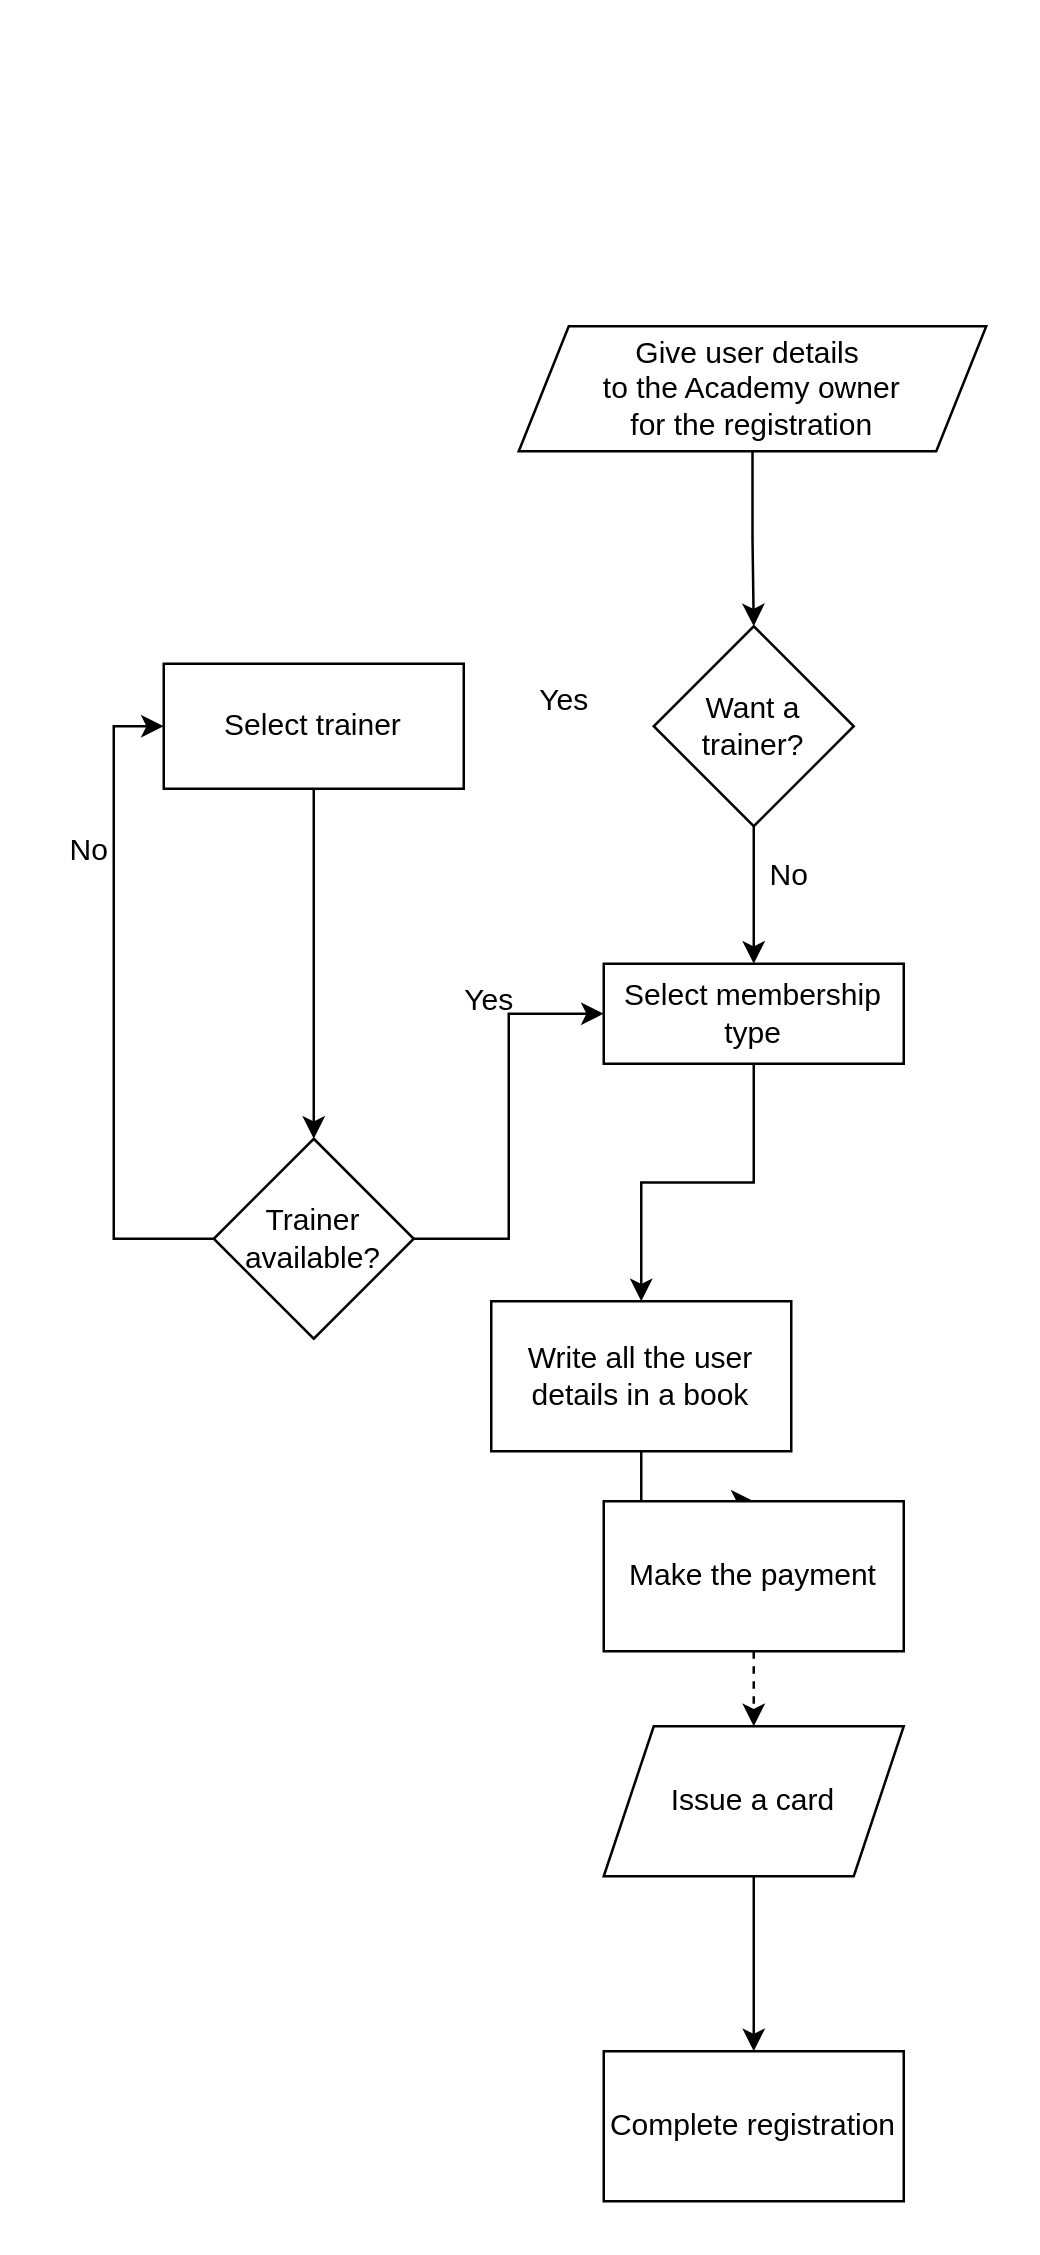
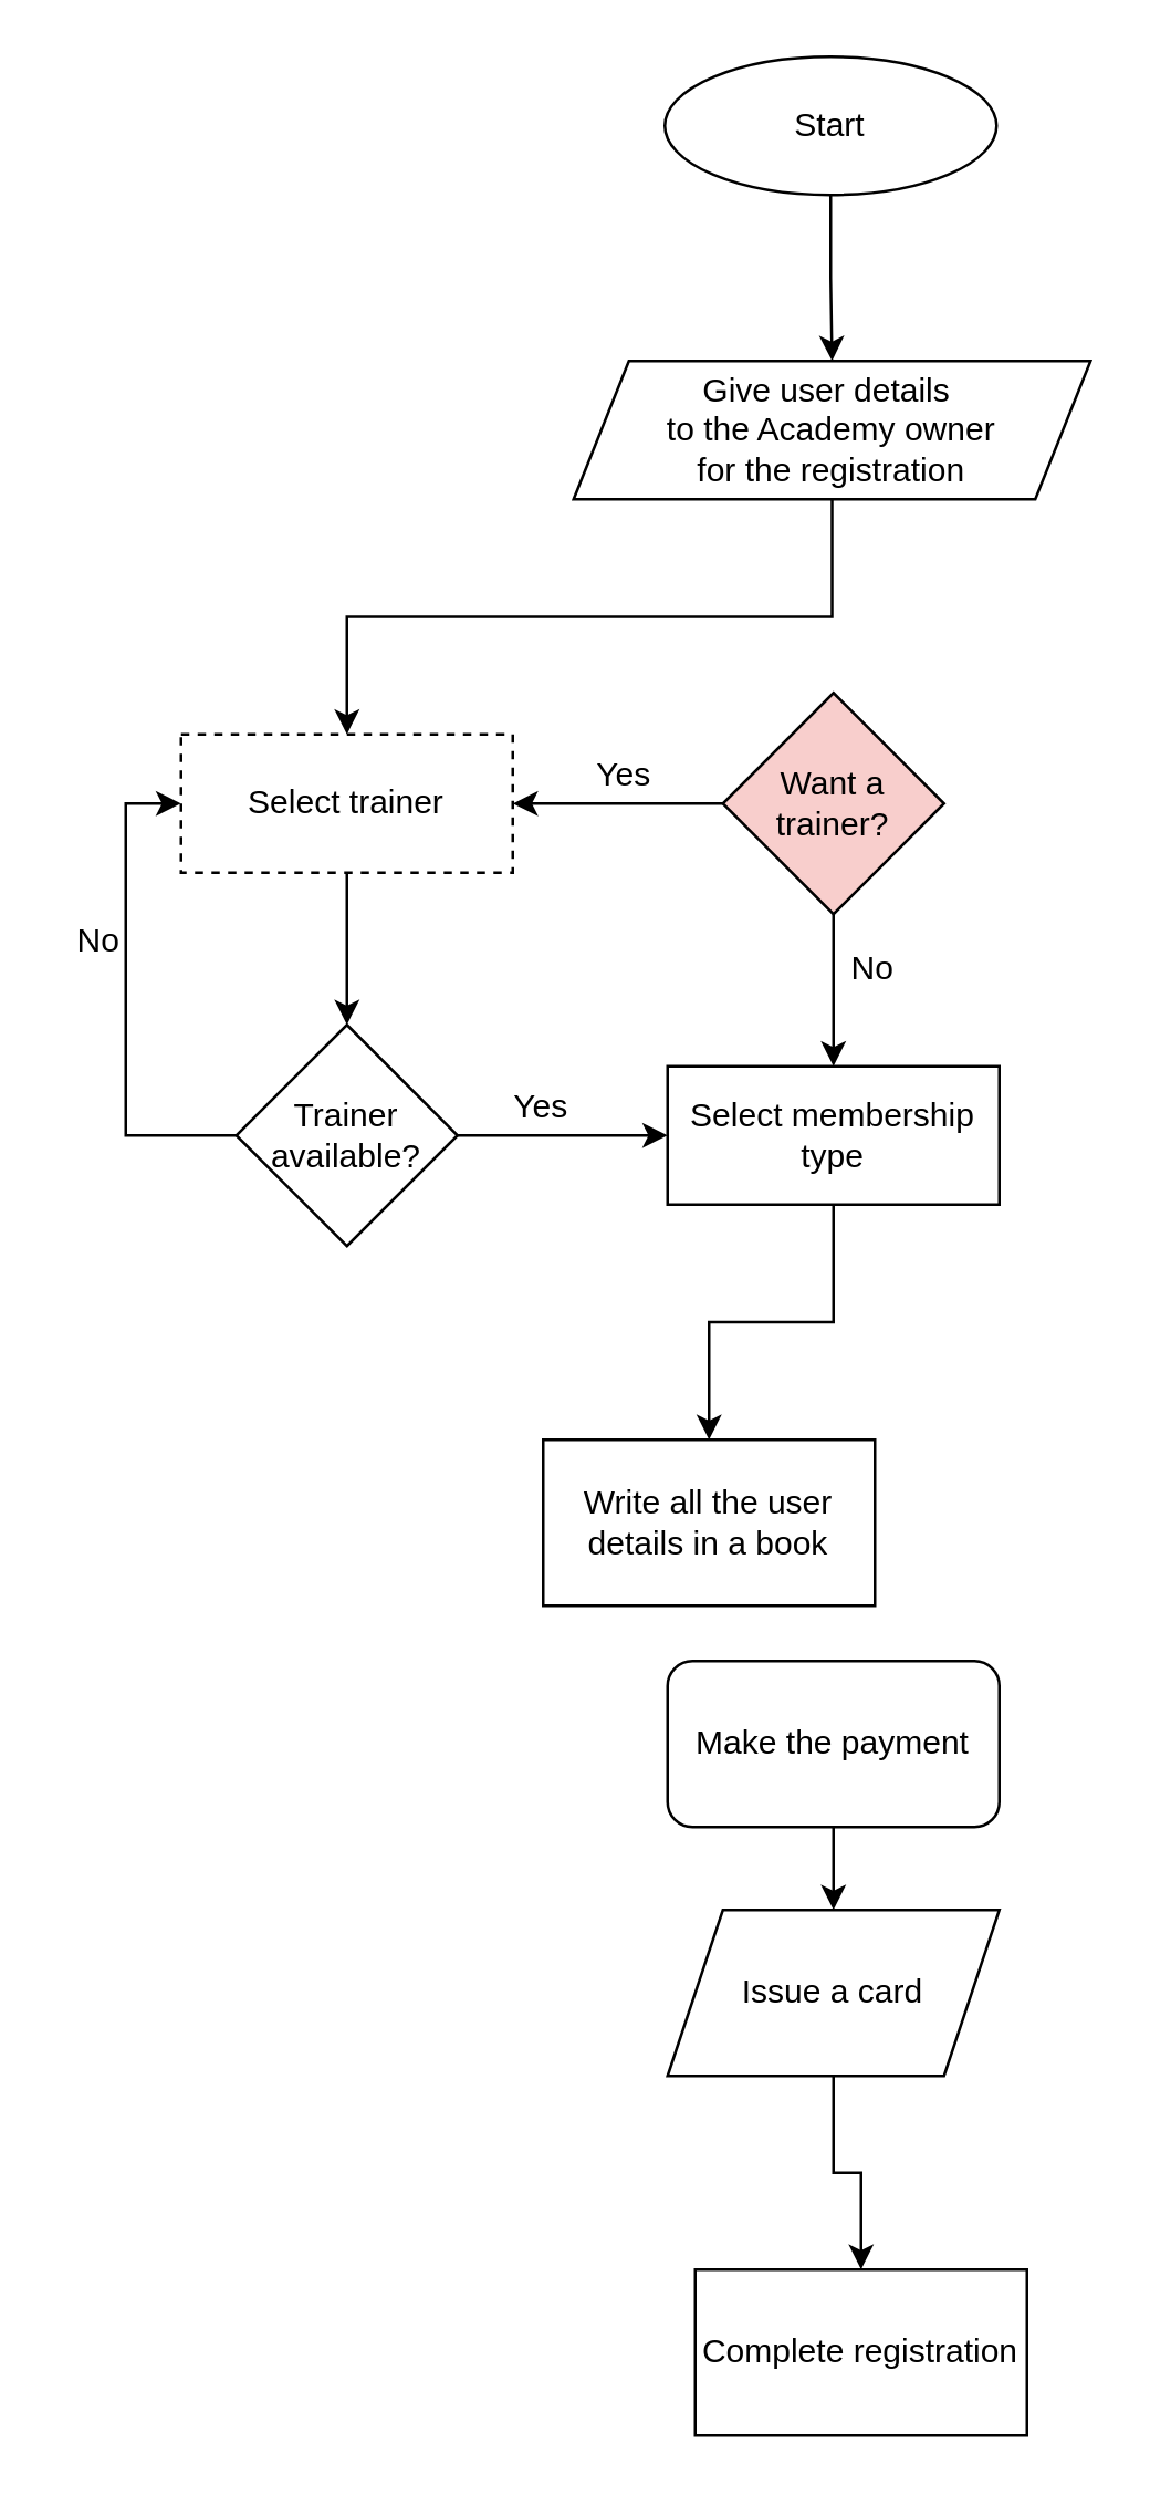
+ <mxCell id="3" value="Start" style="ellipse;whiteSpace=wrap;html=1;fontSize=12;" parent="1" vertex="1"><mxGeometry x="240" y="20" width="120" height="50" as="geometry" /></mxCell>
+ <mxCell id="2" style="edgeStyle=orthogonalEdgeStyle;rounded=0;orthogonalLoop=1;jettySize=auto;html=1;exitX=0.5;exitY=1;exitDx=0;exitDy=0;entryX=0.5;entryY=0;entryDx=0;entryDy=0;fontSize=12;" parent="1" source="3" target="5" edge="1"><mxGeometry relative="1" as="geometry" /></mxCell>
- <mxCell id="4" style="edgeStyle=orthogonalEdgeStyle;rounded=0;orthogonalLoop=1;jettySize=auto;html=1;exitX=0.5;exitY=1;exitDx=0;exitDy=0;entryX=0.5;entryY=0;entryDx=0;entryDy=0;fontSize=12;" parent="1" source="5" target="8" edge="1"><mxGeometry relative="1" as="geometry" /></mxCell>
+ <mxCell id="4" style="edgeStyle=orthogonalEdgeStyle;rounded=0;orthogonalLoop=1;jettySize=auto;html=1;exitX=0.5;exitY=1;exitDx=0;exitDy=0;fontSize=12;" parent="1" source="5" target="10" edge="1"><mxGeometry relative="1" as="geometry" /></mxCell>
- <mxCell id="10" value="Select trainer" style="rounded=0;whiteSpace=wrap;html=1;fontSize=12;" parent="1" vertex="1"><mxGeometry x="65" y="265" width="120" height="50" as="geometry" /></mxCell>
+ <mxCell id="10" value="Select trainer" style="rounded=0;whiteSpace=wrap;html=1;fontSize=12;dashed=1;" parent="1" vertex="1"><mxGeometry x="65" y="265" width="120" height="50" as="geometry" /></mxCell>
+ <mxCell id="6" style="edgeStyle=orthogonalEdgeStyle;rounded=0;orthogonalLoop=1;jettySize=auto;html=1;exitX=0;exitY=0.5;exitDx=0;exitDy=0;entryX=1;entryY=0.5;entryDx=0;entryDy=0;fontSize=12;" parent="1" source="8" target="10" edge="1"><mxGeometry relative="1" as="geometry" /></mxCell>
- <mxCell id="8" value="Want a trainer?" style="rhombus;whiteSpace=wrap;html=1;fontSize=12;" parent="1" vertex="1"><mxGeometry x="261" y="250" width="80" height="80" as="geometry" /></mxCell>
+ <mxCell id="8" value="Want a trainer?" style="rhombus;whiteSpace=wrap;html=1;fontSize=12;fillColor=#f8cecc;" parent="1" vertex="1"><mxGeometry x="261" y="250" width="80" height="80" as="geometry" /></mxCell>
- <mxCell id="17" value="Select membership type" style="rounded=0;whiteSpace=wrap;html=1;fontSize=12;" parent="1" vertex="1"><mxGeometry x="241" y="385" width="120" height="40" as="geometry" /></mxCell>
+ <mxCell id="17" value="Select membership type" style="rounded=0;whiteSpace=wrap;html=1;fontSize=12;" parent="1" vertex="1"><mxGeometry x="241" y="385" width="120" height="50" as="geometry" /></mxCell>
- <mxCell id="13" value="Trainer available?" style="rhombus;whiteSpace=wrap;html=1;fontSize=12;" parent="1" vertex="1"><mxGeometry x="85" y="455" width="80" height="80" as="geometry" /></mxCell>
+ <mxCell id="13" value="Trainer available?" style="rhombus;whiteSpace=wrap;html=1;fontSize=12;" parent="1" vertex="1"><mxGeometry x="85" y="370" width="80" height="80" as="geometry" /></mxCell>
- <mxCell id="20" style="edgeStyle=orthogonalEdgeStyle;rounded=0;orthogonalLoop=1;jettySize=auto;html=1;exitX=0.5;exitY=1;exitDx=0;exitDy=0;entryX=0.5;entryY=0;entryDx=0;entryDy=0;fontSize=12;" parent="1" source="21" target="26" edge="1"><mxGeometry relative="1" as="geometry" /></mxCell>
- <mxCell id="26" value="Make the payment" style="rounded=0;whiteSpace=wrap;html=1;fontSize=12;" parent="1" vertex="1"><mxGeometry x="241" y="600" width="120" height="60" as="geometry" /></mxCell>
+ <mxCell id="26" value="Make the payment" style="whiteSpace=wrap;html=1;fontSize=12;rounded=1;" parent="1" vertex="1"><mxGeometry x="241" y="600" width="120" height="60" as="geometry" /></mxCell>
- <mxCell id="25" style="edgeStyle=orthogonalEdgeStyle;rounded=0;orthogonalLoop=1;jettySize=auto;html=1;exitX=0.5;exitY=1;exitDx=0;exitDy=0;entryX=0.5;entryY=0;entryDx=0;entryDy=0;fontSize=12;dashed=1;" parent="1" source="26" target="23" edge="1"><mxGeometry relative="1" as="geometry" /></mxCell>
+ <mxCell id="25" style="edgeStyle=orthogonalEdgeStyle;rounded=0;orthogonalLoop=1;jettySize=auto;html=1;exitX=0.5;exitY=1;exitDx=0;exitDy=0;entryX=0.5;entryY=0;entryDx=0;entryDy=0;fontSize=12;" parent="1" source="26" target="23" edge="1"><mxGeometry relative="1" as="geometry" /></mxCell>
- <mxCell id="24" value="Complete registration" style="rounded=0;whiteSpace=wrap;html=1;fontSize=12;" parent="1" vertex="1"><mxGeometry x="241" y="820" width="120" height="60" as="geometry" /></mxCell>
+ <mxCell id="24" value="Complete registration" style="rounded=0;whiteSpace=wrap;html=1;fontSize=12;" parent="1" vertex="1"><mxGeometry x="251" y="820" width="120" height="60" as="geometry" /></mxCell>
